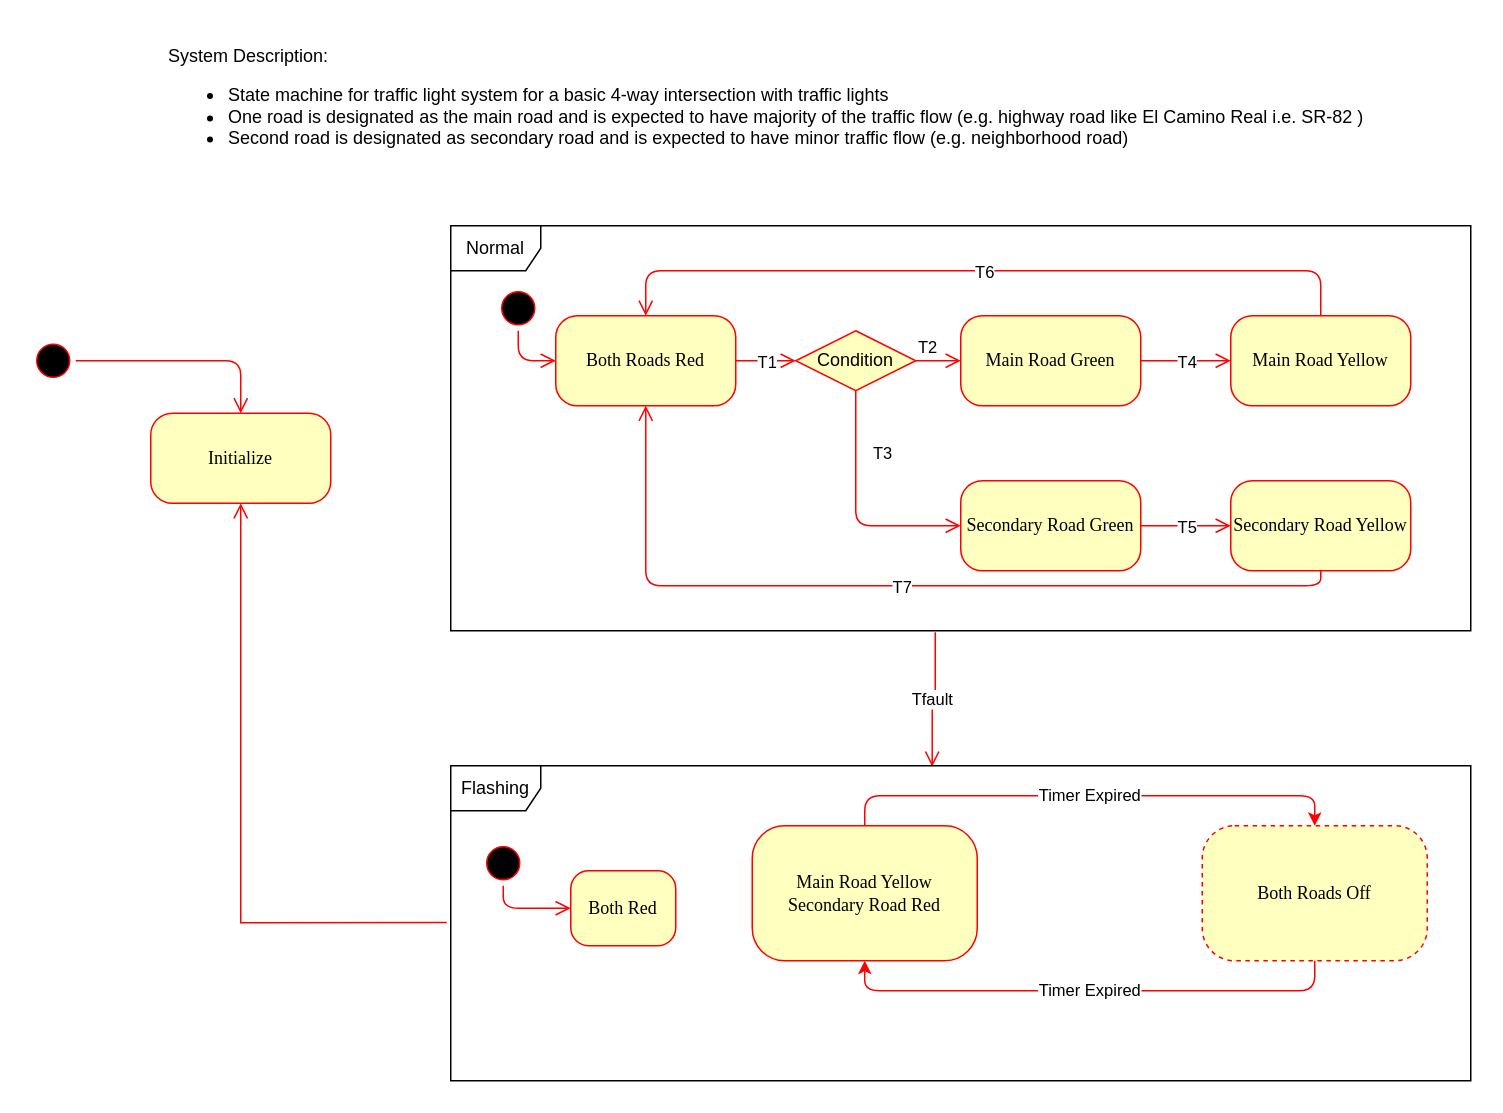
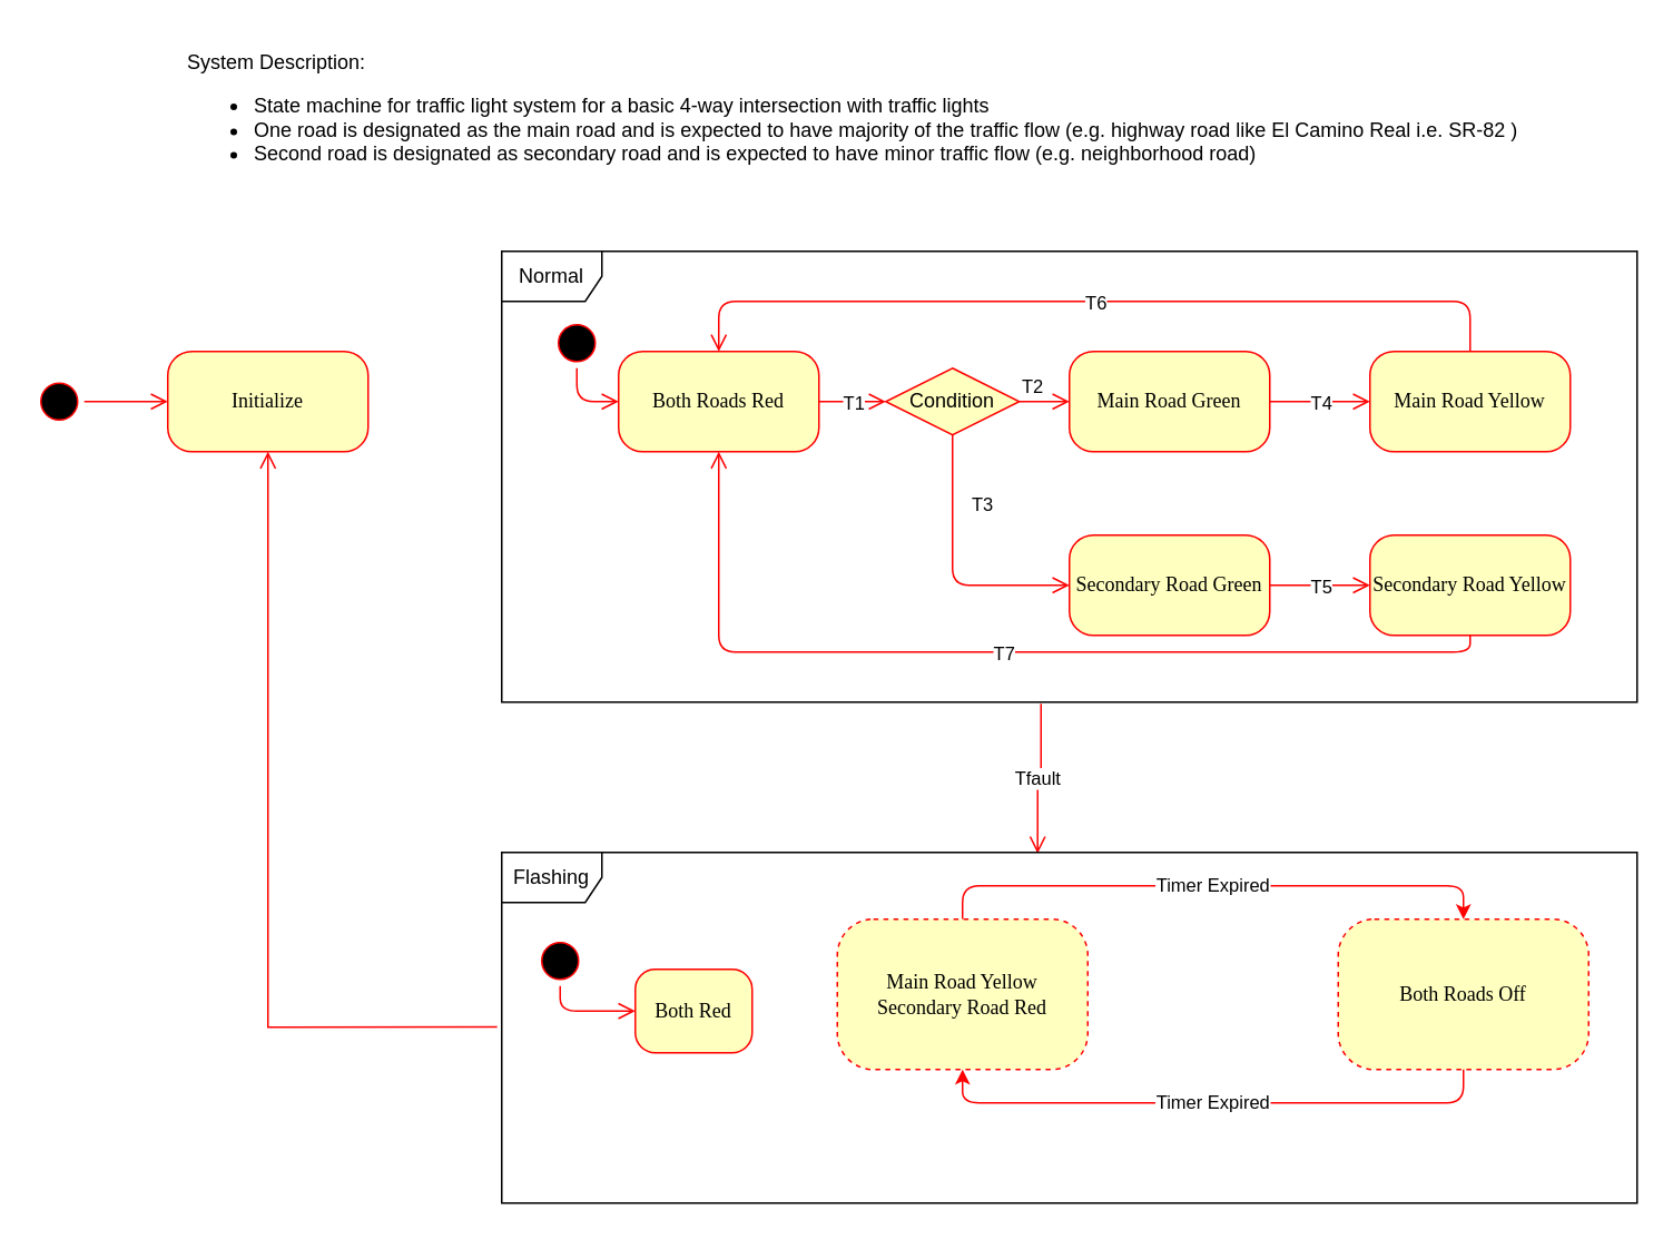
- <mxCell id="3" value="Initialize" style="rounded=1;whiteSpace=wrap;html=1;arcSize=24;fillColor=#ffffc0;strokeColor=#ff0000;shadow=0;comic=0;labelBackgroundColor=none;fontFamily=Verdana;fontSize=12;fontColor=#000000;align=center;" parent="1" vertex="1"><mxGeometry x="100" y="275" width="120" height="60" as="geometry" /></mxCell>
+ <mxCell id="3" value="Initialize" style="rounded=1;whiteSpace=wrap;html=1;arcSize=24;fillColor=#ffffc0;strokeColor=#ff0000;shadow=0;comic=0;labelBackgroundColor=none;fontFamily=Verdana;fontSize=12;fontColor=#000000;align=center;" parent="1" vertex="1"><mxGeometry x="100" y="210" width="120" height="60" as="geometry" /></mxCell>
- <mxCell id="32" value="Main Road Yellow&lt;div&gt;Secondary Road Red&lt;/div&gt;" style="rounded=1;whiteSpace=wrap;html=1;arcSize=24;fillColor=#ffffc0;strokeColor=#ff0000;shadow=0;comic=0;labelBackgroundColor=none;fontFamily=Verdana;fontSize=12;fontColor=#000000;align=center;" parent="1" vertex="1"><mxGeometry x="501" y="550" width="150" height="90" as="geometry" /></mxCell>
+ <mxCell id="32" value="Main Road Yellow&lt;div&gt;Secondary Road Red&lt;/div&gt;" style="rounded=1;whiteSpace=wrap;html=1;arcSize=24;fillColor=#ffffc0;strokeColor=#ff0000;shadow=0;comic=0;labelBackgroundColor=none;fontFamily=Verdana;fontSize=12;fontColor=#000000;align=center;dashed=1;" parent="1" vertex="1"><mxGeometry x="501" y="550" width="150" height="90" as="geometry" /></mxCell>
